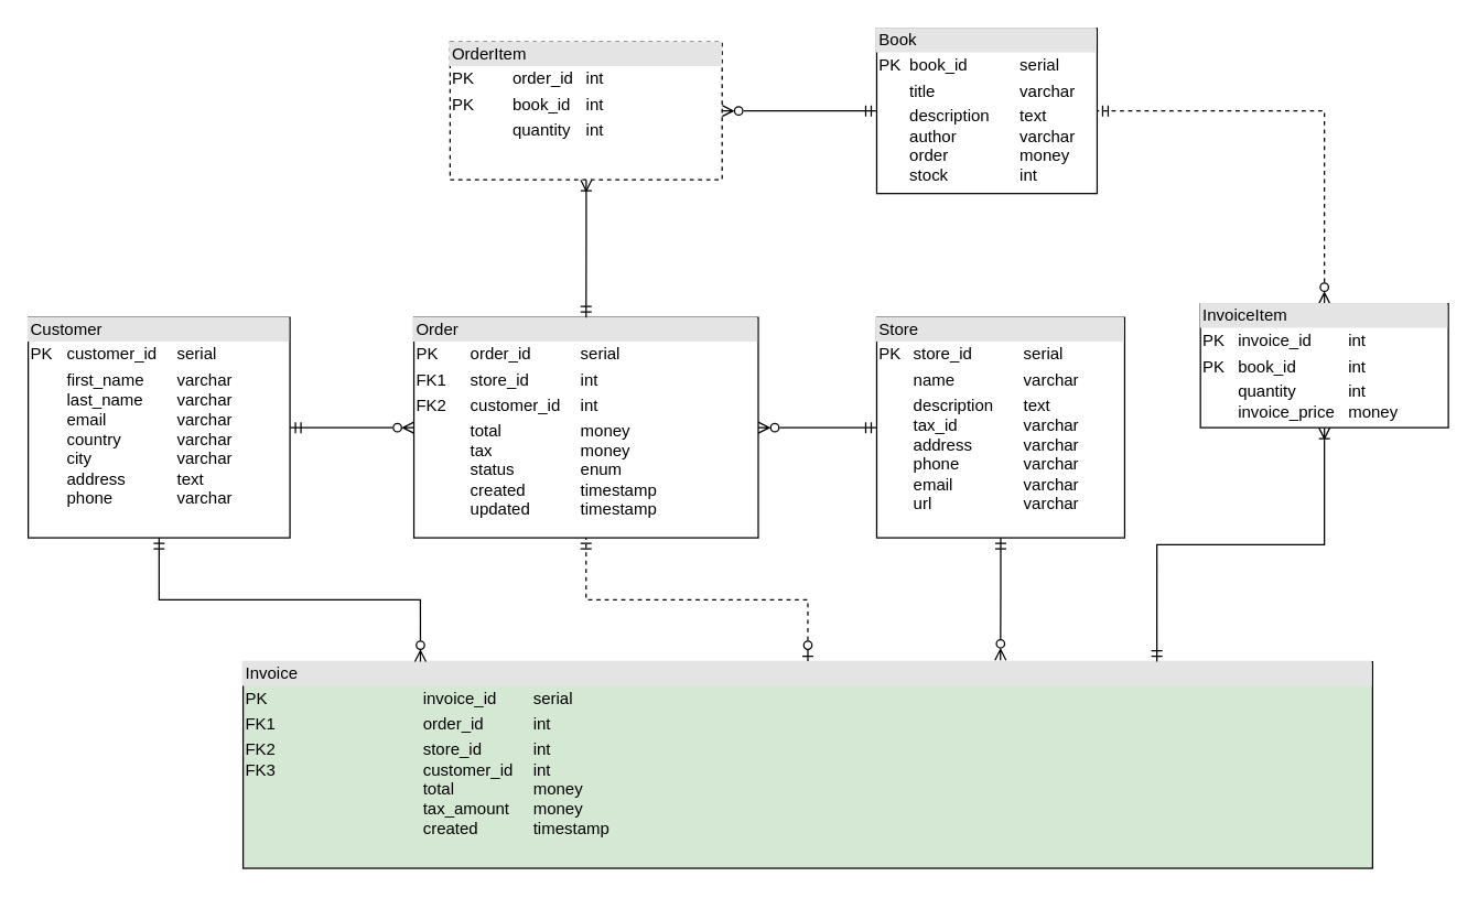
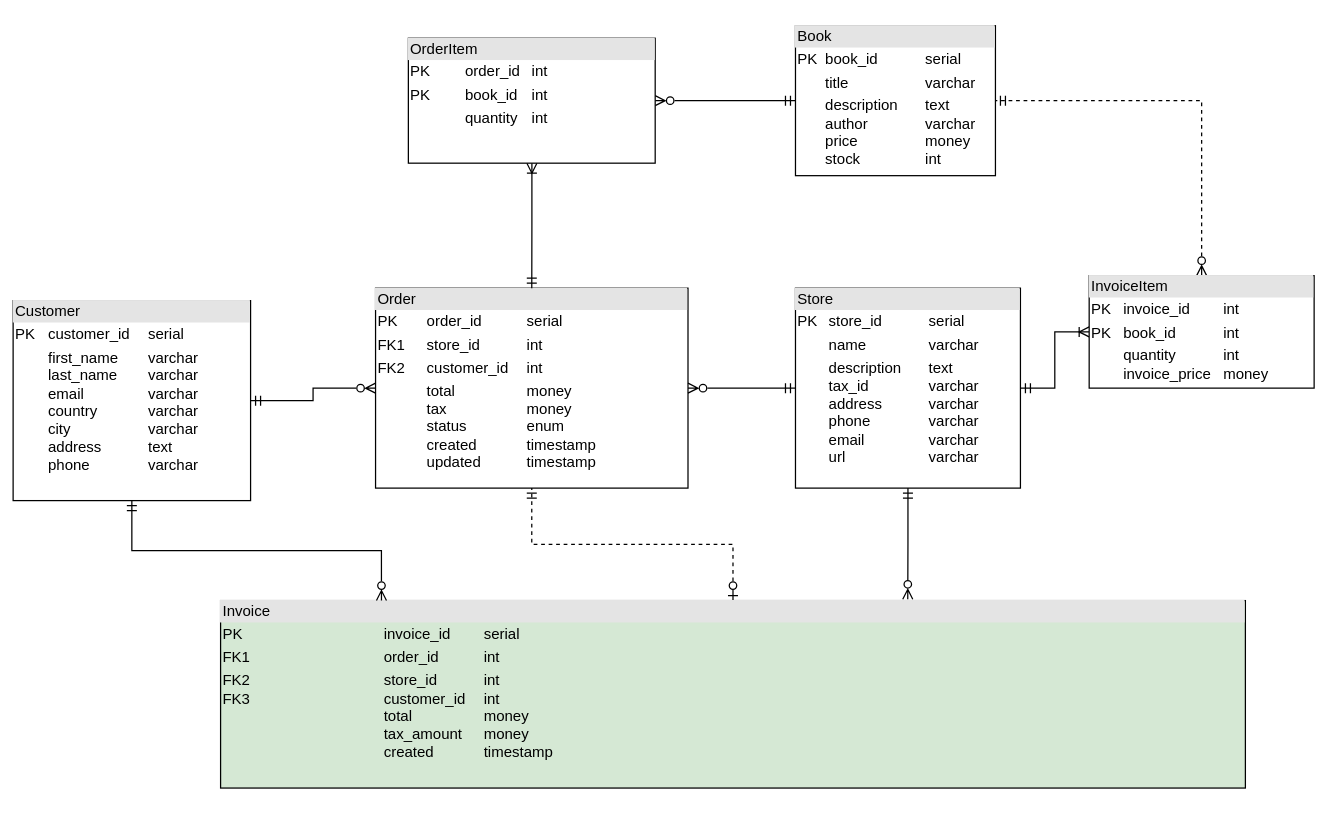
- <mxCell id="3" value="&lt;div style=&quot;box-sizing:border-box;width:100%;background:#e4e4e4;padding:2px;&quot;&gt;Book&lt;span style=&quot;white-space: pre;&quot;&gt;&#09;&lt;/span&gt;&lt;/div&gt;&lt;table style=&quot;width:100%;font-size:1em;&quot; cellpadding=&quot;2&quot; cellspacing=&quot;0&quot;&gt;&lt;tbody&gt;&lt;tr&gt;&lt;td&gt;PK&lt;/td&gt;&lt;td&gt;book_id&lt;span style=&quot;white-space: pre;&quot;&gt;&#09;&lt;span style=&quot;white-space: pre;&quot;&gt;&#09;serial&lt;/span&gt;&lt;/span&gt;&lt;br&gt;&lt;/td&gt;&lt;/tr&gt;&lt;tr&gt;&lt;td&gt;&lt;br&gt;&lt;/td&gt;&lt;td&gt;title&lt;span style=&quot;white-space: pre;&quot;&gt;&#09;&lt;span style=&quot;white-space: pre;&quot;&gt;&#09;&lt;/span&gt;&lt;span style=&quot;white-space: pre;&quot;&gt;&#09;&lt;/span&gt;&lt;/span&gt;varchar&lt;/td&gt;&lt;/tr&gt;&lt;tr&gt;&lt;td&gt;&lt;/td&gt;&lt;td&gt;description&lt;span style=&quot;white-space: pre;&quot;&gt;&#09;&lt;/span&gt;text&lt;br&gt;author&lt;span style=&quot;white-space: pre;&quot;&gt;&#09;&lt;/span&gt;&lt;span style=&quot;white-space: pre;&quot;&gt;&#09;&lt;/span&gt;varchar&lt;br&gt;order&lt;span style=&quot;white-space: pre;&quot;&gt;&#09;&lt;span style=&quot;white-space: pre;&quot;&gt;&#09;money&lt;/span&gt;&lt;/span&gt;&lt;br&gt;stock&lt;span style=&quot;white-space: pre;&quot;&gt;&#09;&lt;/span&gt;&lt;span style=&quot;white-space: pre;&quot;&gt;&#09;&lt;/span&gt;int&lt;br&gt;&lt;/td&gt;&lt;/tr&gt;&lt;/tbody&gt;&lt;/table&gt;" style="verticalAlign=top;align=left;overflow=fill;html=1;whiteSpace=wrap;" parent="1" vertex="1"><mxGeometry x="636" y="20" width="160" height="120" as="geometry" /></mxCell>
+ <mxCell id="3" value="&lt;div style=&quot;box-sizing:border-box;width:100%;background:#e4e4e4;padding:2px;&quot;&gt;Book&lt;span style=&quot;white-space: pre;&quot;&gt;&#09;&lt;/span&gt;&lt;/div&gt;&lt;table style=&quot;width:100%;font-size:1em;&quot; cellpadding=&quot;2&quot; cellspacing=&quot;0&quot;&gt;&lt;tbody&gt;&lt;tr&gt;&lt;td&gt;PK&lt;/td&gt;&lt;td&gt;book_id&lt;span style=&quot;white-space: pre;&quot;&gt;&#09;&lt;span style=&quot;white-space: pre;&quot;&gt;&#09;serial&lt;/span&gt;&lt;/span&gt;&lt;br&gt;&lt;/td&gt;&lt;/tr&gt;&lt;tr&gt;&lt;td&gt;&lt;br&gt;&lt;/td&gt;&lt;td&gt;title&lt;span style=&quot;white-space: pre;&quot;&gt;&#09;&lt;span style=&quot;white-space: pre;&quot;&gt;&#09;&lt;/span&gt;&lt;span style=&quot;white-space: pre;&quot;&gt;&#09;&lt;/span&gt;&lt;/span&gt;varchar&lt;/td&gt;&lt;/tr&gt;&lt;tr&gt;&lt;td&gt;&lt;/td&gt;&lt;td&gt;description&lt;span style=&quot;white-space: pre;&quot;&gt;&#09;&lt;/span&gt;text&lt;br&gt;author&lt;span style=&quot;white-space: pre;&quot;&gt;&#09;&lt;/span&gt;&lt;span style=&quot;white-space: pre;&quot;&gt;&#09;&lt;/span&gt;varchar&lt;br&gt;price&lt;span style=&quot;white-space: pre;&quot;&gt;&#09;&lt;span style=&quot;white-space: pre;&quot;&gt;&#09;money&lt;/span&gt;&lt;/span&gt;&lt;br&gt;stock&lt;span style=&quot;white-space: pre;&quot;&gt;&#09;&lt;/span&gt;&lt;span style=&quot;white-space: pre;&quot;&gt;&#09;&lt;/span&gt;int&lt;br&gt;&lt;/td&gt;&lt;/tr&gt;&lt;/tbody&gt;&lt;/table&gt;" style="verticalAlign=top;align=left;overflow=fill;html=1;whiteSpace=wrap;" parent="1" vertex="1"><mxGeometry x="636" y="20" width="160" height="120" as="geometry" /></mxCell>
- <mxCell id="8" value="&lt;div style=&quot;box-sizing:border-box;width:100%;background:#e4e4e4;padding:2px;&quot;&gt;OrderItem&lt;/div&gt;&lt;table style=&quot;width:100%;font-size:1em;&quot; cellpadding=&quot;2&quot; cellspacing=&quot;0&quot;&gt;&lt;tbody&gt;&lt;tr&gt;&lt;td&gt;PK&lt;/td&gt;&lt;td&gt;order_id&lt;span style=&quot;white-space: pre;&quot;&gt;&#09;int&lt;/span&gt;&lt;/td&gt;&lt;/tr&gt;&lt;tr&gt;&lt;td&gt;PK&lt;/td&gt;&lt;td&gt;book_id&lt;span style=&quot;white-space: pre;&quot;&gt;&#09;&lt;/span&gt;int&lt;/td&gt;&lt;/tr&gt;&lt;tr&gt;&lt;td&gt;&lt;/td&gt;&lt;td&gt;quantity&lt;span style=&quot;white-space: pre;&quot;&gt;&#09;&lt;/span&gt;int&lt;/td&gt;&lt;/tr&gt;&lt;/tbody&gt;&lt;/table&gt;" style="verticalAlign=top;align=left;overflow=fill;html=1;whiteSpace=wrap;dashed=1;" parent="1" vertex="1"><mxGeometry x="326.25" y="30" width="197.5" height="100" as="geometry" /></mxCell>
+ <mxCell id="8" value="&lt;div style=&quot;box-sizing:border-box;width:100%;background:#e4e4e4;padding:2px;&quot;&gt;OrderItem&lt;/div&gt;&lt;table style=&quot;width:100%;font-size:1em;&quot; cellpadding=&quot;2&quot; cellspacing=&quot;0&quot;&gt;&lt;tbody&gt;&lt;tr&gt;&lt;td&gt;PK&lt;/td&gt;&lt;td&gt;order_id&lt;span style=&quot;white-space: pre;&quot;&gt;&#09;int&lt;/span&gt;&lt;/td&gt;&lt;/tr&gt;&lt;tr&gt;&lt;td&gt;PK&lt;/td&gt;&lt;td&gt;book_id&lt;span style=&quot;white-space: pre;&quot;&gt;&#09;&lt;/span&gt;int&lt;/td&gt;&lt;/tr&gt;&lt;tr&gt;&lt;td&gt;&lt;/td&gt;&lt;td&gt;quantity&lt;span style=&quot;white-space: pre;&quot;&gt;&#09;&lt;/span&gt;int&lt;/td&gt;&lt;/tr&gt;&lt;/tbody&gt;&lt;/table&gt;" style="verticalAlign=top;align=left;overflow=fill;html=1;whiteSpace=wrap;" parent="1" vertex="1"><mxGeometry x="326.25" y="30" width="197.5" height="100" as="geometry" /></mxCell>
- <mxCell id="2" value="&lt;div style=&quot;box-sizing:border-box;width:100%;background:#e4e4e4;padding:2px;&quot;&gt;Customer&lt;/div&gt;&lt;table cellspacing=&quot;0&quot; cellpadding=&quot;2&quot; style=&quot;width:100%;font-size:1em;&quot;&gt;&lt;tbody&gt;&lt;tr&gt;&lt;td&gt;PK&lt;/td&gt;&lt;td&gt;customer_id&lt;span style=&quot;white-space: pre;&quot;&gt;&lt;span style=&quot;white-space: pre;&quot;&gt;&#09;serial&lt;/span&gt;&lt;/span&gt;&lt;/td&gt;&lt;/tr&gt;&lt;tr&gt;&lt;td&gt;&lt;br&gt;&lt;/td&gt;&lt;td&gt;first_name&lt;span style=&quot;white-space: pre;&quot;&gt;&#09;&lt;/span&gt;varchar&lt;br&gt;last_name&lt;span style=&quot;white-space: pre;&quot;&gt;&#09;&lt;/span&gt;varchar&lt;br&gt;email&lt;span style=&quot;white-space: pre;&quot;&gt;&#09;&lt;/span&gt;&lt;span style=&quot;white-space: pre;&quot;&gt;&#09;&lt;/span&gt;varchar&lt;br&gt;country&lt;span style=&quot;white-space: pre;&quot;&gt;&#09;&lt;/span&gt;&lt;span style=&quot;white-space: pre;&quot;&gt;&#09;&lt;/span&gt;varchar&lt;br&gt;city&lt;span style=&quot;white-space: pre;&quot;&gt;&#09;&lt;/span&gt;&lt;span style=&quot;white-space: pre;&quot;&gt;&#09;&lt;/span&gt;&lt;span style=&quot;white-space: pre;&quot;&gt;&#09;&lt;/span&gt;varchar&lt;br&gt;address&lt;span style=&quot;white-space: pre;&quot;&gt;&#09;&lt;/span&gt;&lt;span style=&quot;white-space: pre;&quot;&gt;&#09;&lt;/span&gt;text&lt;br&gt;phone&lt;span style=&quot;white-space: pre;&quot;&gt;&#09;&lt;/span&gt;&lt;span style=&quot;white-space: pre;&quot;&gt;&#09;&lt;/span&gt;varchar&lt;/td&gt;&lt;/tr&gt;&lt;tr&gt;&lt;td&gt;&lt;/td&gt;&lt;td&gt;&lt;br&gt;&lt;br&gt;&lt;/td&gt;&lt;/tr&gt;&lt;/tbody&gt;&lt;/table&gt;" style="verticalAlign=top;align=left;overflow=fill;html=1;rounded=0;shadow=0;comic=0;labelBackgroundColor=none;strokeWidth=1;fontFamily=Helvetica;fontSize=12" parent="1" vertex="1"><mxGeometry x="20" y="230" width="190" height="160" as="geometry" /></mxCell>
+ <mxCell id="2" value="&lt;div style=&quot;box-sizing:border-box;width:100%;background:#e4e4e4;padding:2px;&quot;&gt;Customer&lt;/div&gt;&lt;table cellspacing=&quot;0&quot; cellpadding=&quot;2&quot; style=&quot;width:100%;font-size:1em;&quot;&gt;&lt;tbody&gt;&lt;tr&gt;&lt;td&gt;PK&lt;/td&gt;&lt;td&gt;customer_id&lt;span style=&quot;white-space: pre;&quot;&gt;&lt;span style=&quot;white-space: pre;&quot;&gt;&#09;serial&lt;/span&gt;&lt;/span&gt;&lt;/td&gt;&lt;/tr&gt;&lt;tr&gt;&lt;td&gt;&lt;br&gt;&lt;/td&gt;&lt;td&gt;first_name&lt;span style=&quot;white-space: pre;&quot;&gt;&#09;&lt;/span&gt;varchar&lt;br&gt;last_name&lt;span style=&quot;white-space: pre;&quot;&gt;&#09;&lt;/span&gt;varchar&lt;br&gt;email&lt;span style=&quot;white-space: pre;&quot;&gt;&#09;&lt;/span&gt;&lt;span style=&quot;white-space: pre;&quot;&gt;&#09;&lt;/span&gt;varchar&lt;br&gt;country&lt;span style=&quot;white-space: pre;&quot;&gt;&#09;&lt;/span&gt;&lt;span style=&quot;white-space: pre;&quot;&gt;&#09;&lt;/span&gt;varchar&lt;br&gt;city&lt;span style=&quot;white-space: pre;&quot;&gt;&#09;&lt;/span&gt;&lt;span style=&quot;white-space: pre;&quot;&gt;&#09;&lt;/span&gt;&lt;span style=&quot;white-space: pre;&quot;&gt;&#09;&lt;/span&gt;varchar&lt;br&gt;address&lt;span style=&quot;white-space: pre;&quot;&gt;&#09;&lt;/span&gt;&lt;span style=&quot;white-space: pre;&quot;&gt;&#09;&lt;/span&gt;text&lt;br&gt;phone&lt;span style=&quot;white-space: pre;&quot;&gt;&#09;&lt;/span&gt;&lt;span style=&quot;white-space: pre;&quot;&gt;&#09;&lt;/span&gt;varchar&lt;/td&gt;&lt;/tr&gt;&lt;tr&gt;&lt;td&gt;&lt;/td&gt;&lt;td&gt;&lt;br&gt;&lt;br&gt;&lt;/td&gt;&lt;/tr&gt;&lt;/tbody&gt;&lt;/table&gt;" style="verticalAlign=top;align=left;overflow=fill;html=1;rounded=0;shadow=0;comic=0;labelBackgroundColor=none;strokeWidth=1;fontFamily=Helvetica;fontSize=12" parent="1" vertex="1"><mxGeometry x="10" y="240" width="190" height="160" as="geometry" /></mxCell>
- <mxCell id="11" value="" style="edgeStyle=orthogonalEdgeStyle;rounded=0;orthogonalLoop=1;jettySize=auto;html=1;startArrow=ERoneToMany;startFill=0;endArrow=ERmandOne;endFill=0;entryX=0.809;entryY=0;entryDx=0;entryDy=0;entryPerimeter=0;" parent="1" source="16" target="10" edge="1"><mxGeometry relative="1" as="geometry" /></mxCell>
+ <mxCell id="11" value="" style="edgeStyle=orthogonalEdgeStyle;rounded=0;orthogonalLoop=1;jettySize=auto;html=1;startArrow=ERoneToMany;startFill=0;endArrow=ERmandOne;endFill=0;" parent="1" source="16" target="15" edge="1"><mxGeometry relative="1" as="geometry" /></mxCell>
